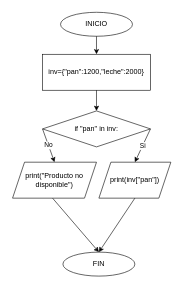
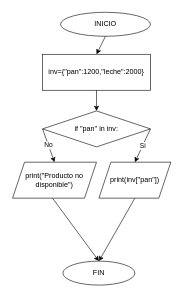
- <mxCell id="2" value="INICIO" style="ellipse;whiteSpace=wrap;html=1;" parent="1" vertex="1"><mxGeometry x="100" y="20" width="120" height="40" as="geometry" /></mxCell>
+ <mxCell id="2" value="INICIO" style="ellipse;whiteSpace=wrap;html=1;" parent="1" vertex="1"><mxGeometry x="100" y="20" width="150" height="40" as="geometry" /></mxCell>
- <mxCell id="11" value="FIN" style="ellipse;whiteSpace=wrap;html=1;" parent="1" vertex="1"><mxGeometry x="104" y="420" width="120" height="40" as="geometry" /></mxCell>
+ <mxCell id="11" value="FIN" style="ellipse;whiteSpace=wrap;html=1;" parent="1" vertex="1"><mxGeometry x="104" y="435" width="120" height="40" as="geometry" /></mxCell>
